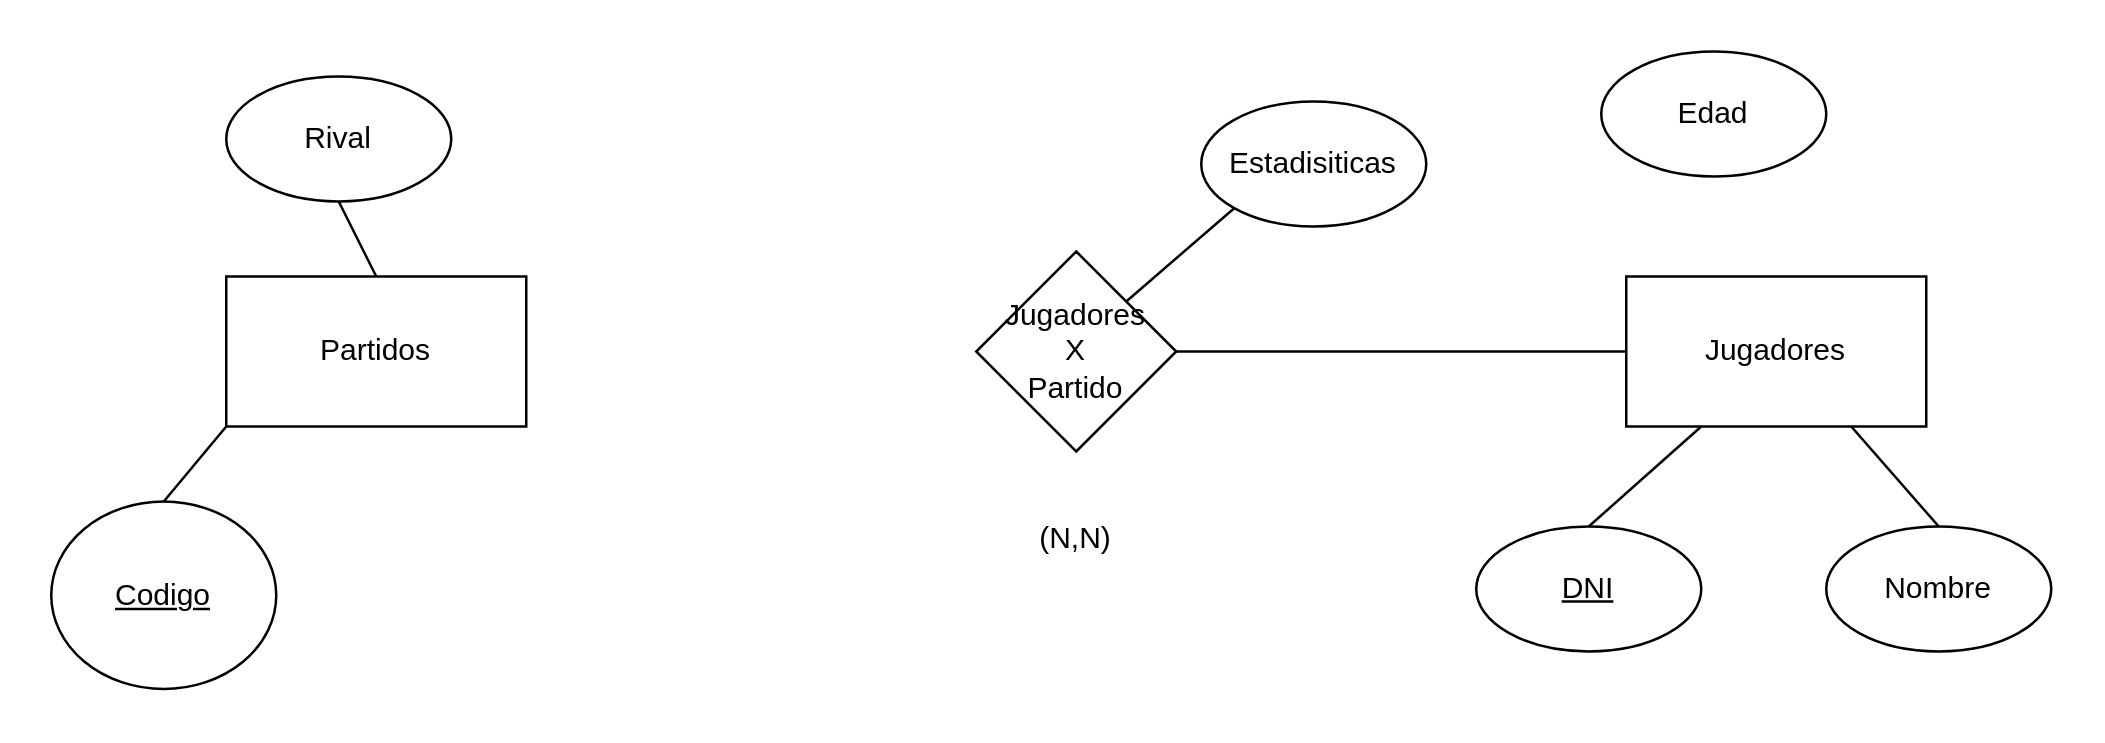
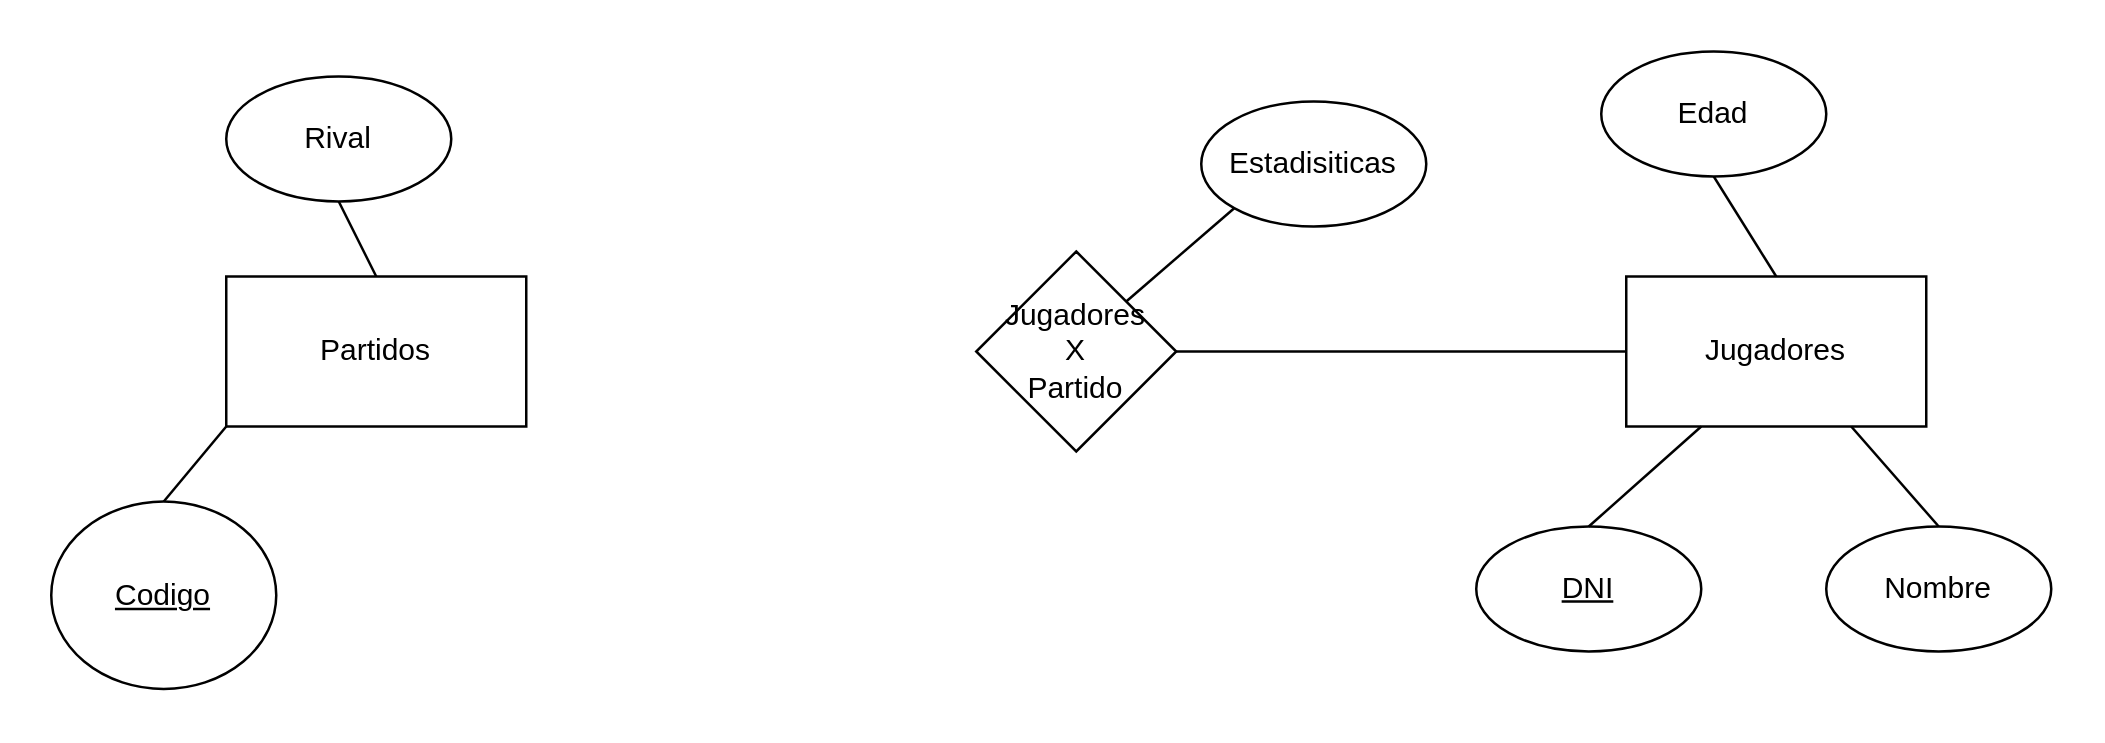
+ <mxCell id="12" value="" style="endArrow=none;html=1;rounded=0;entryX=0.5;entryY=0;entryDx=0;entryDy=0;exitX=0.5;exitY=1;exitDx=0;exitDy=0;" edge="1" parent="1" source="13" target="3"><mxGeometry width="50" height="50" relative="1" as="geometry"><mxPoint x="700" y="70" as="sourcePoint" /><mxPoint x="450" y="140" as="targetPoint" /></mxGeometry></mxCell>
- <mxCell id="18" value="(N,N)" style="text;strokeColor=none;align=center;fillColor=none;html=1;verticalAlign=middle;whiteSpace=wrap;rounded=0;" vertex="1" parent="1"><mxGeometry x="400" y="200" width="60" height="30" as="geometry" /></mxCell>
